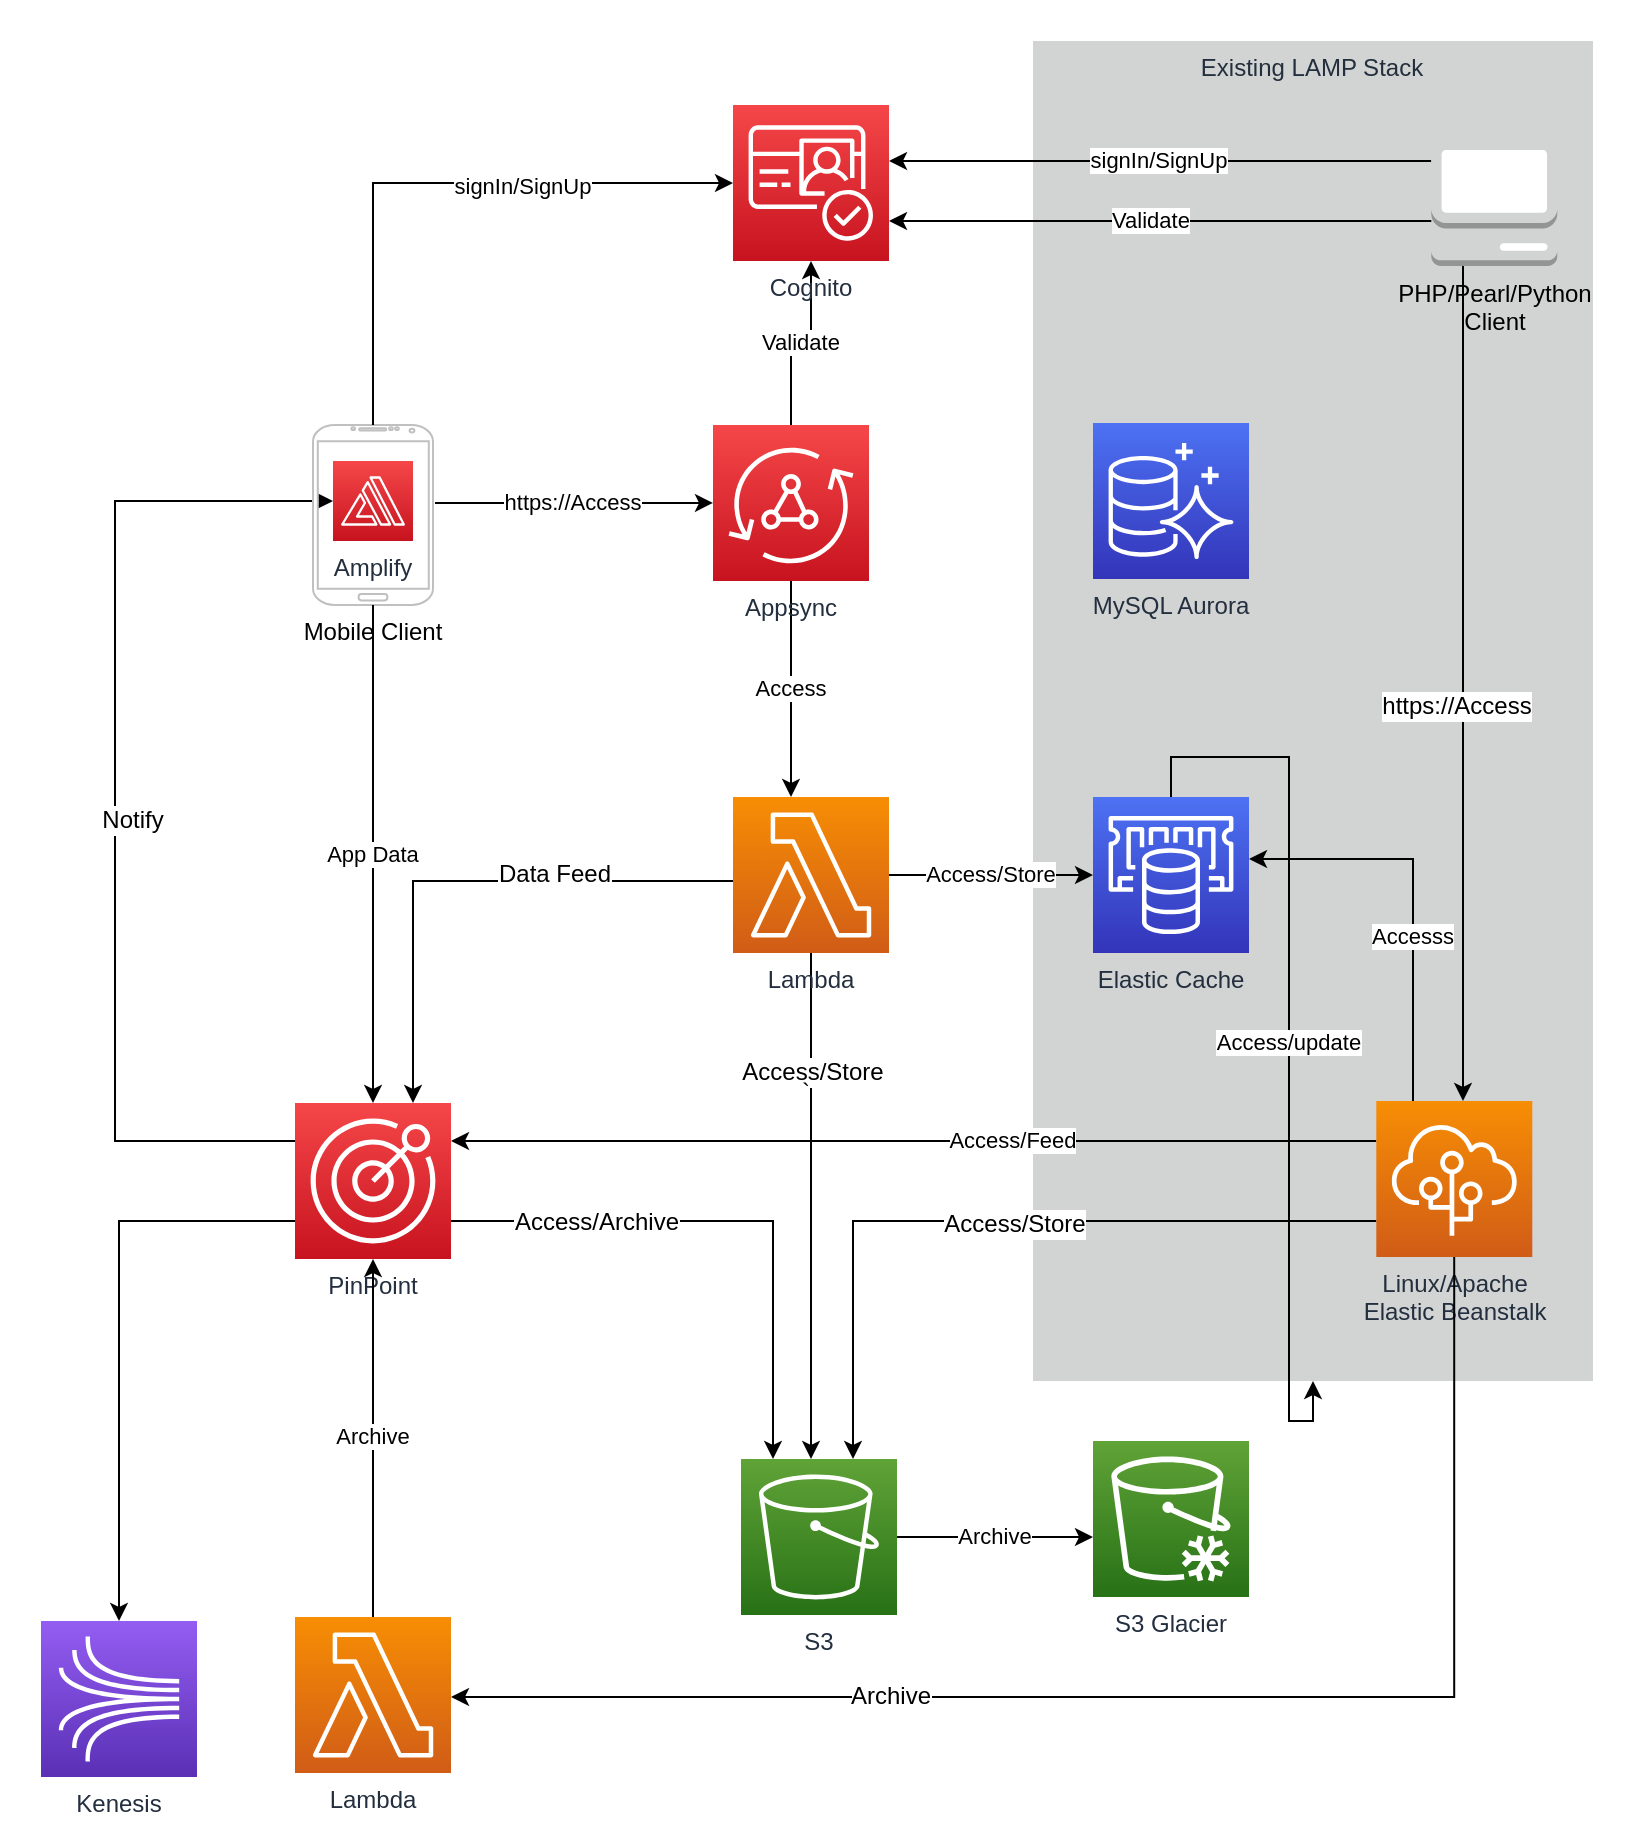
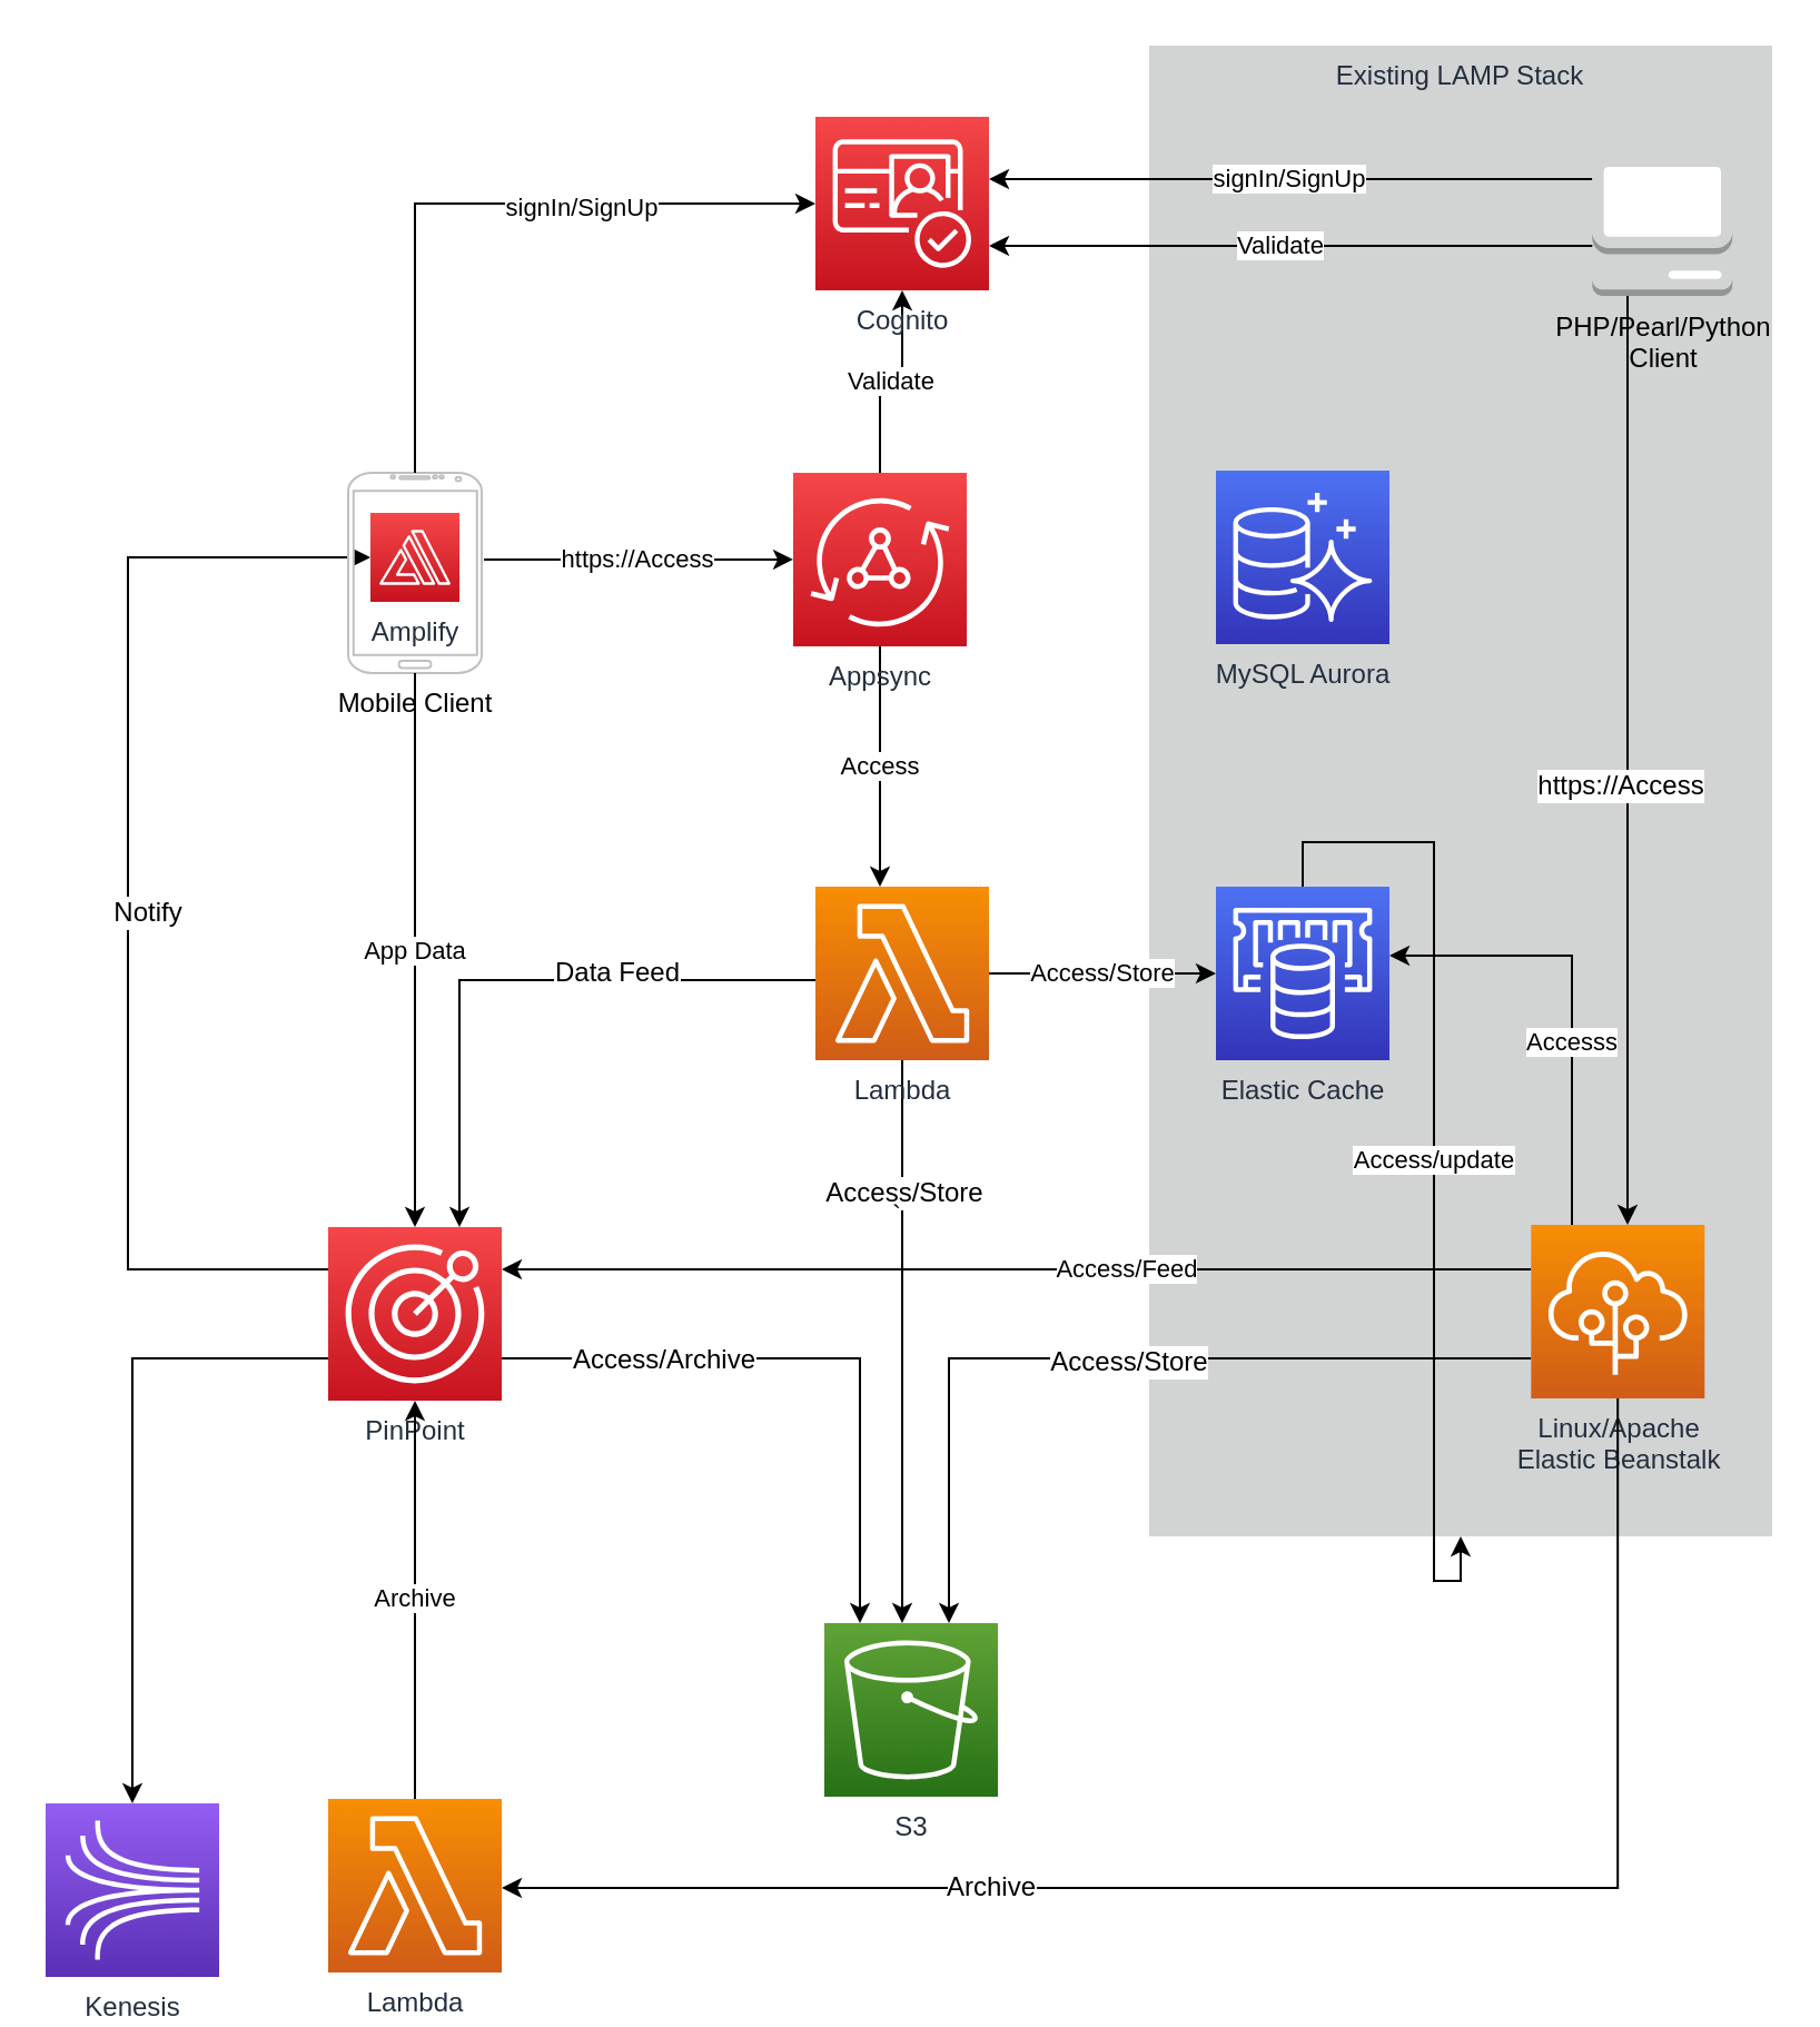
- <mxCell id="32" value="S3 Glacier" style="outlineConnect=0;fontColor=#232F3E;gradientColor=#60A337;gradientDirection=north;fillColor=#277116;strokeColor=#ffffff;dashed=0;verticalLabelPosition=bottom;verticalAlign=top;align=center;html=1;fontSize=12;fontStyle=0;aspect=fixed;shape=mxgraph.aws4.resourceIcon;resIcon=mxgraph.aws4.glacier;" vertex="1" parent="1"><mxGeometry x="546" y="720" width="78" height="78" as="geometry" /></mxCell>
- <mxCell id="30" value="Archive" style="edgeStyle=orthogonalEdgeStyle;rounded=0;orthogonalLoop=1;jettySize=auto;html=1;" edge="1" parent="1" source="31" target="32"><mxGeometry relative="1" as="geometry"><mxPoint x="524" y="769" as="targetPoint" /><Array as="points"><mxPoint x="397" y="770" /></Array></mxGeometry></mxCell>
